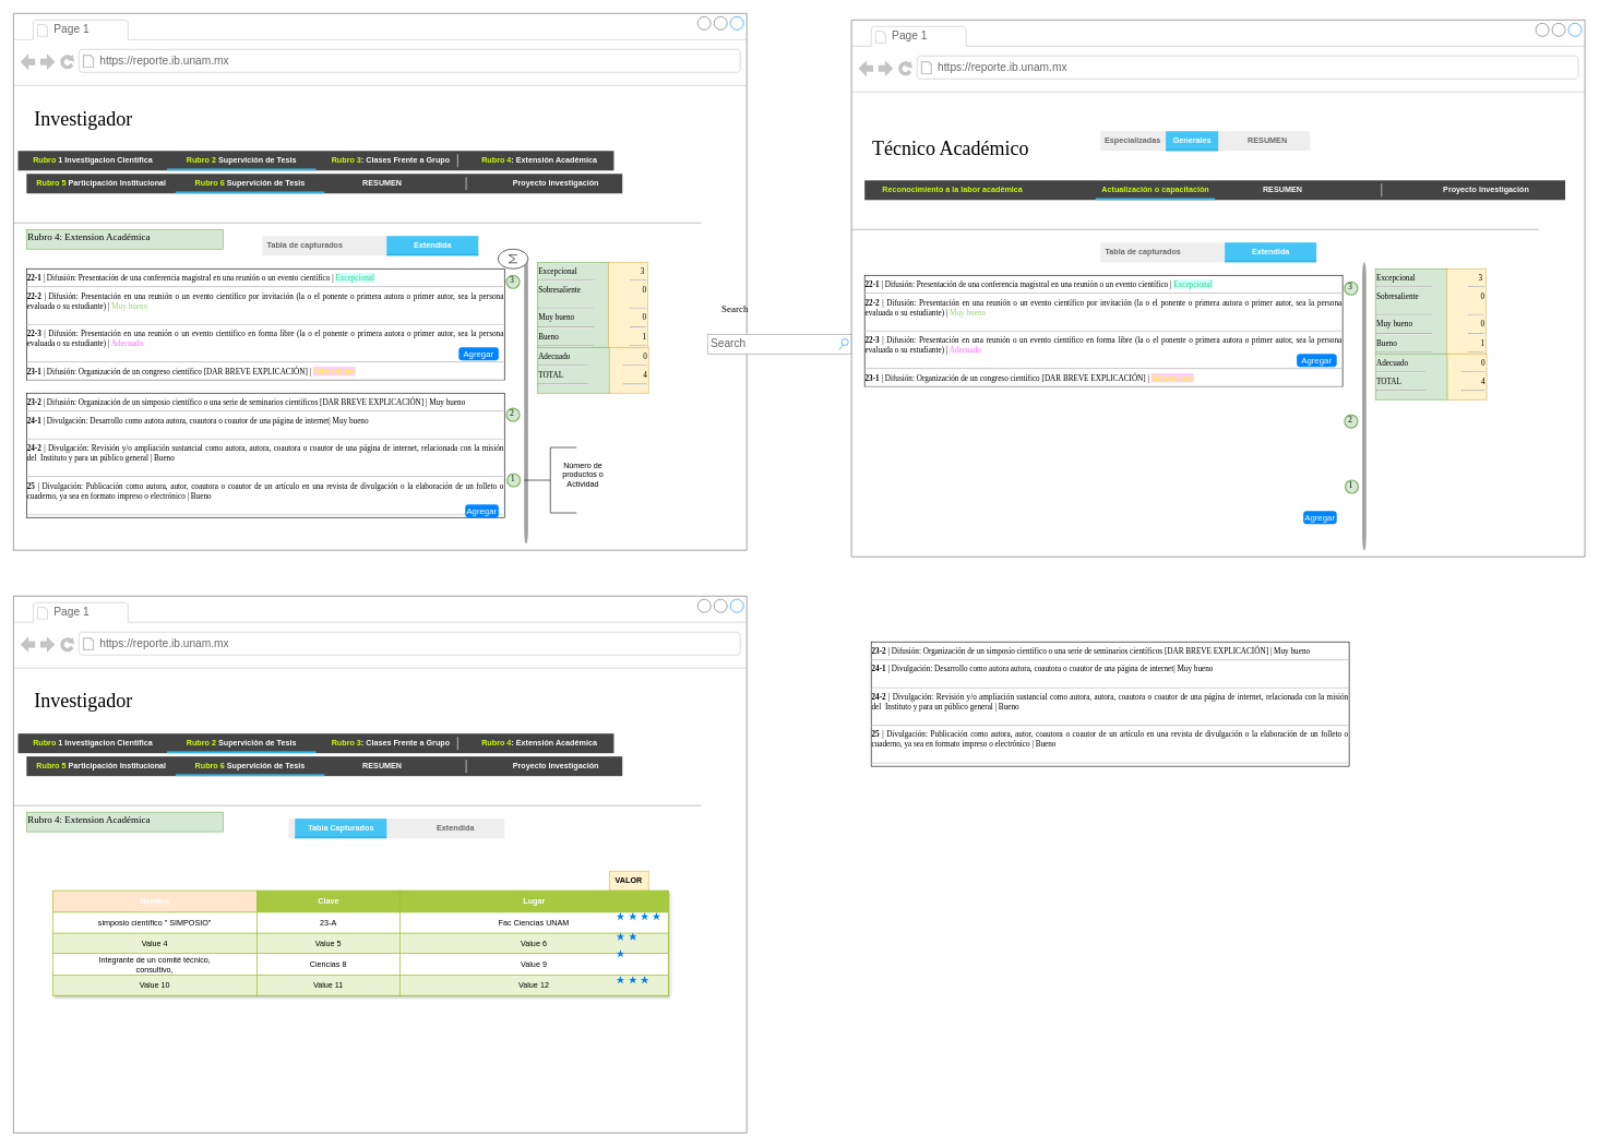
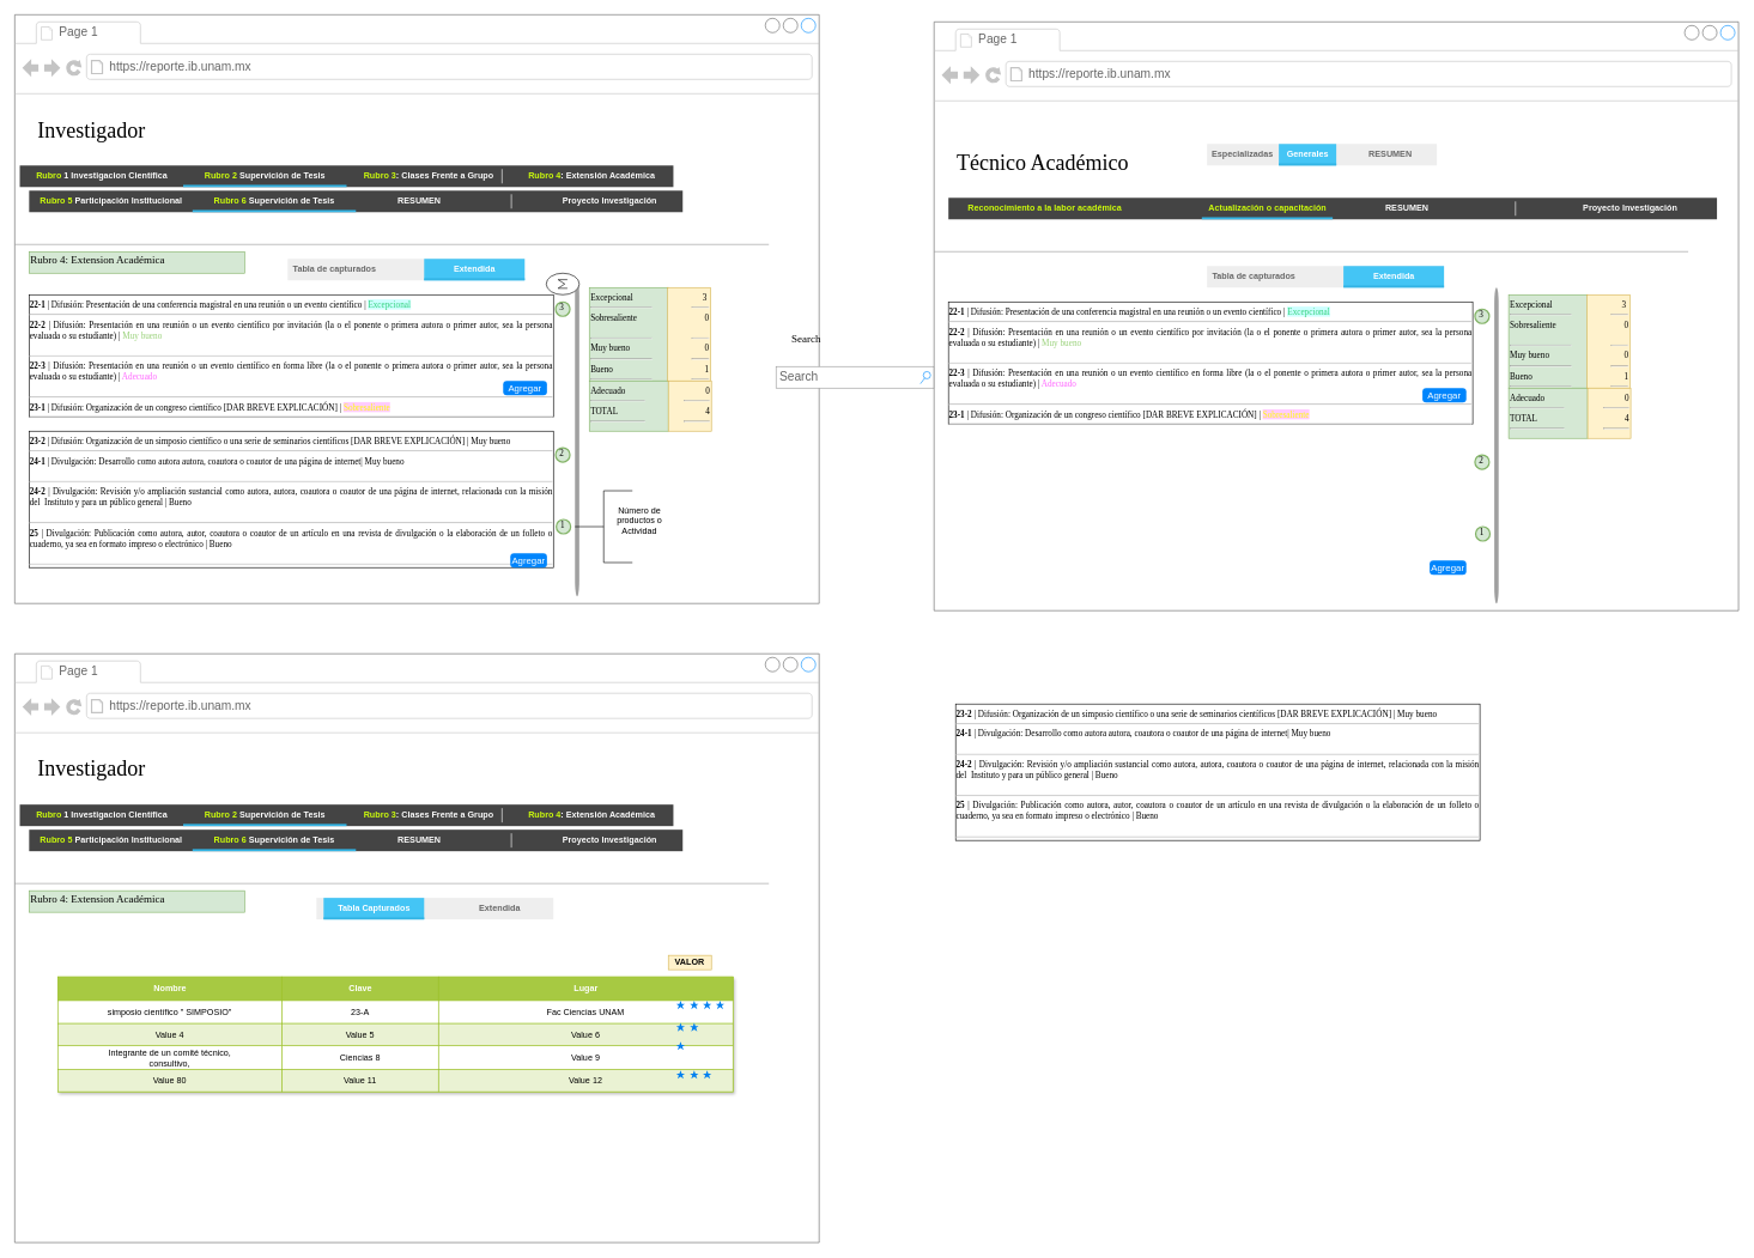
- <mxCell id="29" value="VALOR" style="text;html=1;align=center;verticalAlign=middle;whiteSpace=wrap;rounded=0;fontStyle=1;fillColor=#fff2cc;strokeColor=#d6b656;" vertex="1" parent="2"><mxGeometry x="910" y="420" width="60" height="30" as="geometry" /></mxCell>
+ <mxCell id="29" value="VALOR" style="text;html=1;align=center;verticalAlign=middle;whiteSpace=wrap;rounded=0;fontStyle=1;fillColor=#fff2cc;strokeColor=#d6b656;" vertex="1" parent="2"><mxGeometry x="910" y="420" width="60" height="20" as="geometry" /></mxCell>
- <mxCell id="32" value="Nombre" style="connectable=0;recursiveResize=0;strokeColor=inherit;fillColor=#ffe6cc;align=center;fontStyle=1;fontColor=#FFFFFF;html=1;" vertex="1" parent="31"><mxGeometry width="312" height="33" as="geometry"><mxRectangle width="312" height="33" as="alternateBounds" /></mxGeometry></mxCell>
+ <mxCell id="32" value="Nombre" style="connectable=0;recursiveResize=0;strokeColor=inherit;fillColor=#A7C942;align=center;fontStyle=1;fontColor=#FFFFFF;html=1;" vertex="1" parent="31"><mxGeometry width="312" height="33" as="geometry"><mxRectangle width="312" height="33" as="alternateBounds" /></mxGeometry></mxCell>
- <mxCell id="48" value="Value 10" style="connectable=0;recursiveResize=0;strokeColor=inherit;fillColor=inherit;whiteSpace=wrap;html=1;" vertex="1" parent="47"><mxGeometry width="312" height="31" as="geometry"><mxRectangle width="312" height="31" as="alternateBounds" /></mxGeometry></mxCell>
+ <mxCell id="48" value="Value 80" style="connectable=0;recursiveResize=0;strokeColor=inherit;fillColor=inherit;whiteSpace=wrap;html=1;" vertex="1" parent="47"><mxGeometry width="312" height="31" as="geometry"><mxRectangle width="312" height="31" as="alternateBounds" /></mxGeometry></mxCell>
